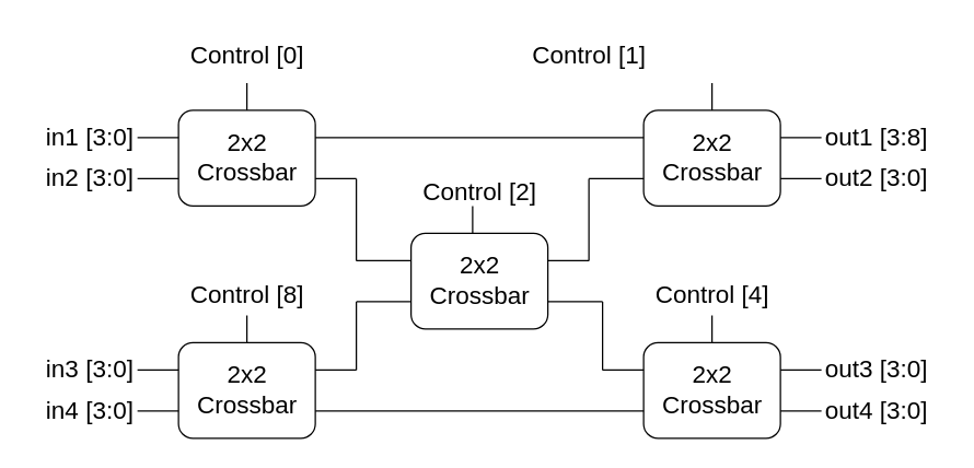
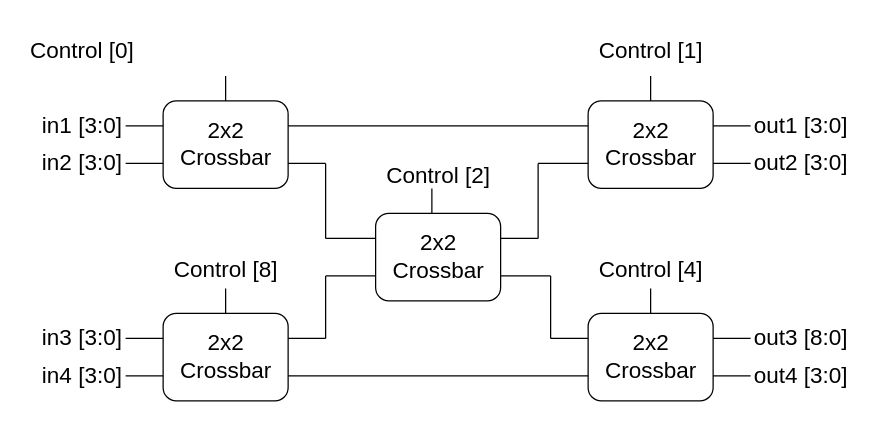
- <mxCell id="46" value="&lt;font style=&quot;font-size: 18px;&quot; color=&quot;#000000&quot;&gt;Control [0]&lt;br&gt;&lt;/font&gt;" style="text;html=1;align=center;verticalAlign=middle;resizable=0;points=[];autosize=1;strokeColor=none;fillColor=none;" vertex="1" parent="1"><mxGeometry x="125" y="20" width="110" height="40" as="geometry" /></mxCell>
+ <mxCell id="46" value="&lt;font style=&quot;font-size: 18px;&quot; color=&quot;#000000&quot;&gt;Control [0]&lt;br&gt;&lt;/font&gt;" style="text;html=1;align=center;verticalAlign=middle;resizable=0;points=[];autosize=1;strokeColor=none;fillColor=none;" vertex="1" parent="1"><mxGeometry x="10" y="20" width="110" height="40" as="geometry" /></mxCell>
- <mxCell id="47" value="&lt;font style=&quot;font-size: 18px;&quot; color=&quot;#000000&quot;&gt;Control [1]&lt;br&gt;&lt;/font&gt;" style="text;html=1;align=center;verticalAlign=middle;resizable=0;points=[];autosize=1;strokeColor=none;fillColor=none;" vertex="1" parent="1"><mxGeometry x="375" y="20" width="110" height="40" as="geometry" /></mxCell>
+ <mxCell id="47" value="&lt;font style=&quot;font-size: 18px;&quot; color=&quot;#000000&quot;&gt;Control [1]&lt;br&gt;&lt;/font&gt;" style="text;html=1;align=center;verticalAlign=middle;resizable=0;points=[];autosize=1;strokeColor=none;fillColor=none;" vertex="1" parent="1"><mxGeometry x="465" y="20" width="110" height="40" as="geometry" /></mxCell>
- <mxCell id="38" value="out1 [3:8]" style="text;html=1;align=center;verticalAlign=middle;resizable=0;points=[];autosize=1;strokeColor=none;fillColor=none;fontSize=18;fontColor=#000000;" vertex="1" parent="1"><mxGeometry x="590" y="80" width="100" height="40" as="geometry" /></mxCell>
+ <mxCell id="38" value="out1 [3:0]" style="text;html=1;align=center;verticalAlign=middle;resizable=0;points=[];autosize=1;strokeColor=none;fillColor=none;fontSize=18;fontColor=#000000;" vertex="1" parent="1"><mxGeometry x="590" y="80" width="100" height="40" as="geometry" /></mxCell>
- <mxCell id="40" value="out3 [3:0]" style="text;html=1;align=center;verticalAlign=middle;resizable=0;points=[];autosize=1;strokeColor=none;fillColor=none;fontSize=18;fontColor=#000000;" vertex="1" parent="1"><mxGeometry x="590" y="250" width="100" height="40" as="geometry" /></mxCell>
+ <mxCell id="40" value="out3 [8:0]" style="text;html=1;align=center;verticalAlign=middle;resizable=0;points=[];autosize=1;strokeColor=none;fillColor=none;fontSize=18;fontColor=#000000;" vertex="1" parent="1"><mxGeometry x="590" y="250" width="100" height="40" as="geometry" /></mxCell>
